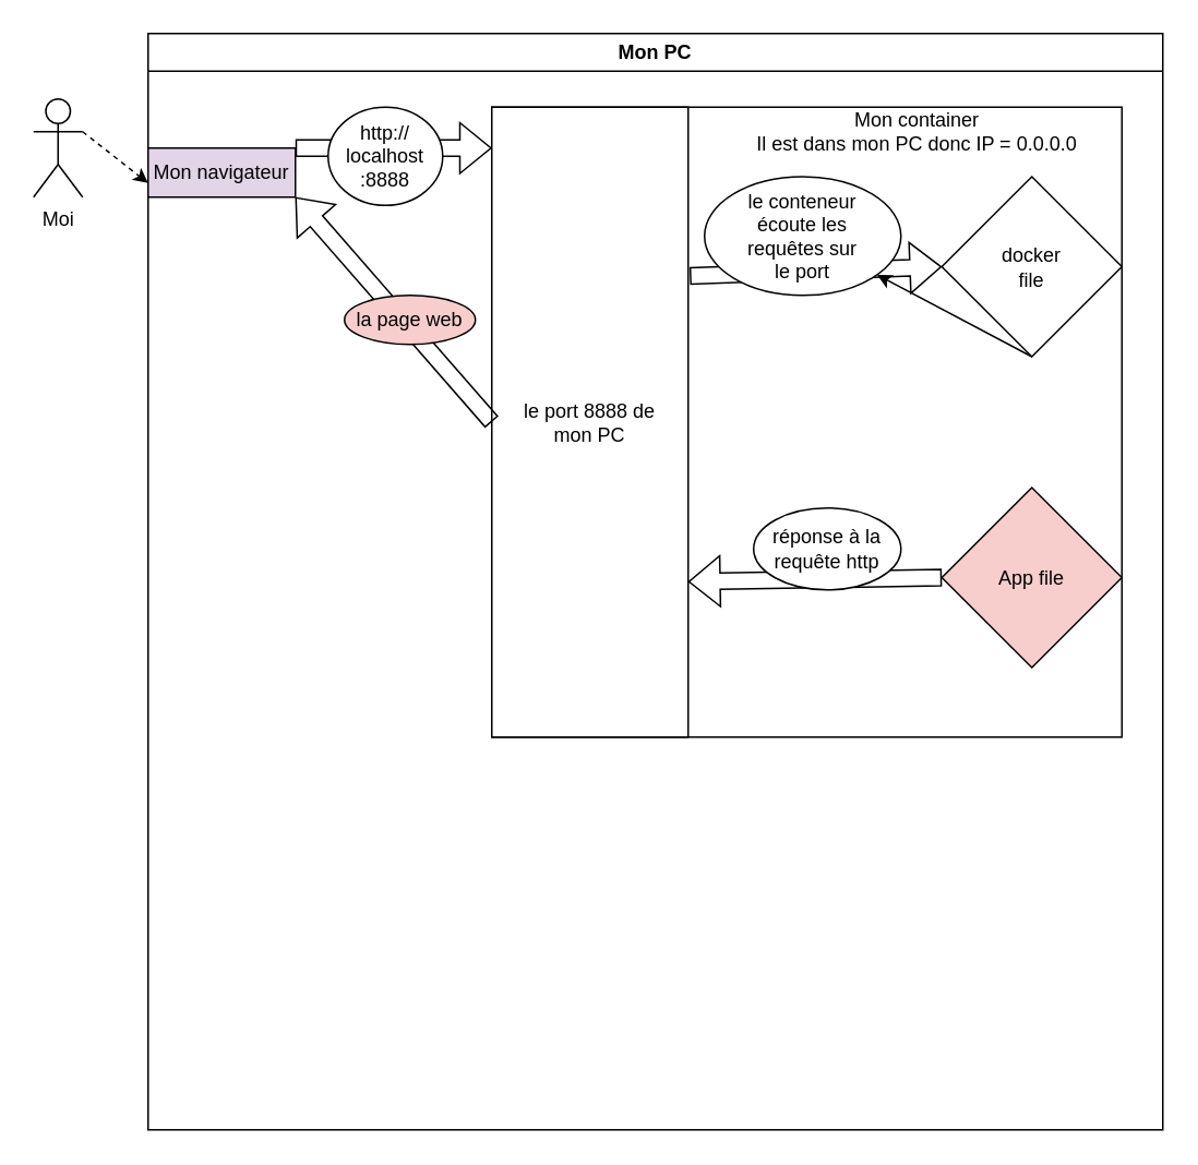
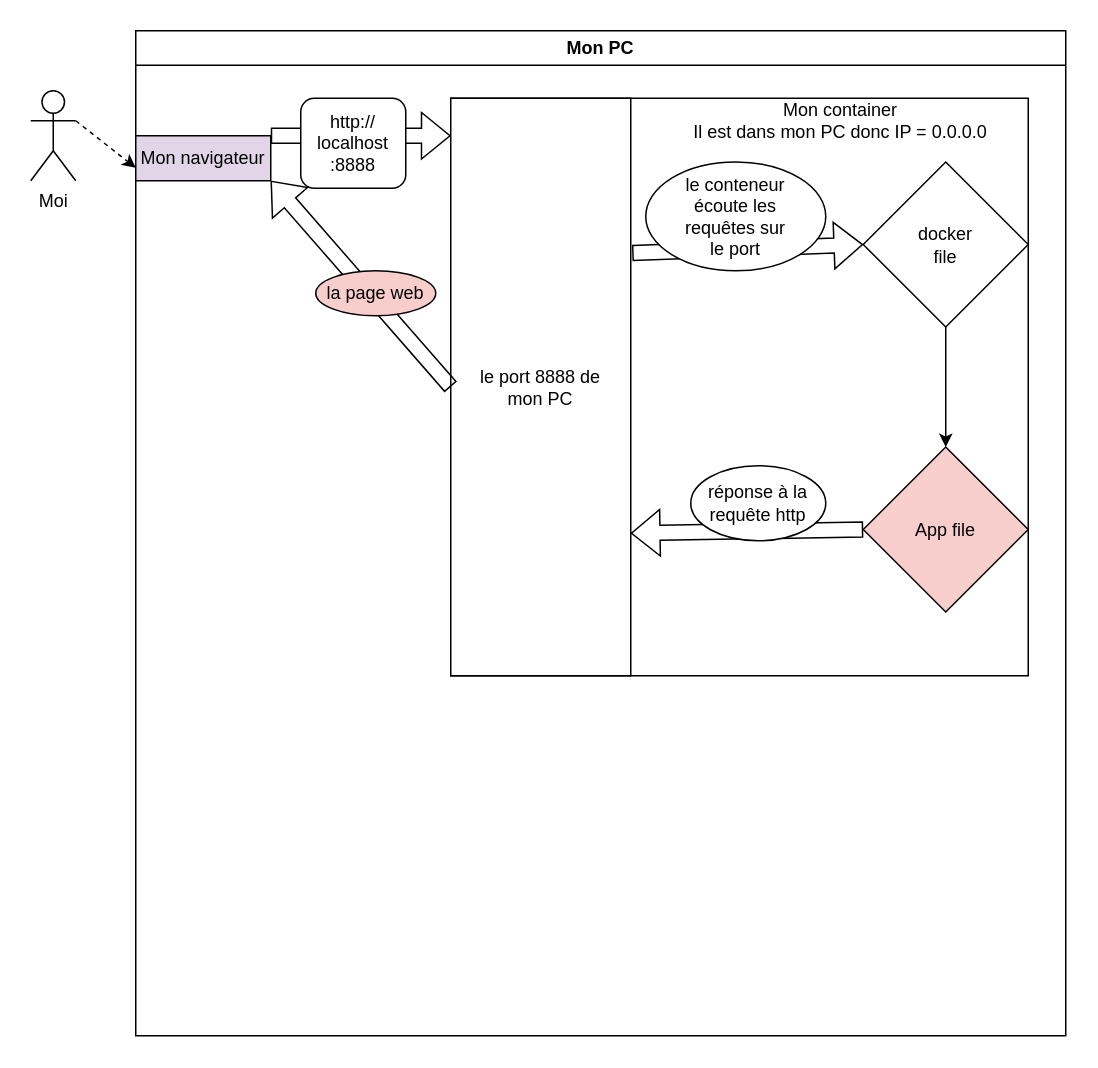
- <mxCell id="12" value="http://&lt;br&gt;localhost&lt;br&gt;:8888" style="ellipse;whiteSpace=wrap;html=1;" vertex="1" parent="4"><mxGeometry x="110" y="45" width="70" height="60" as="geometry" /></mxCell>
+ <mxCell id="12" value="http://&lt;br&gt;localhost&lt;br&gt;:8888" style="whiteSpace=wrap;html=1;rounded=1;" vertex="1" parent="4"><mxGeometry x="110" y="45" width="70" height="60" as="geometry" /></mxCell>
- <mxCell id="18" value="" style="endArrow=classic;html=1;rounded=0;exitX=0.5;exitY=1;exitDx=0;exitDy=0;" edge="1" parent="4" source="13" target="17"><mxGeometry width="50" height="50" relative="1" as="geometry"><mxPoint x="200" y="330" as="sourcePoint" /><mxPoint x="250" y="280" as="targetPoint" /></mxGeometry></mxCell>
+ <mxCell id="18" value="" style="endArrow=classic;html=1;rounded=0;exitX=0.5;exitY=1;exitDx=0;exitDy=0;entryX=0.5;entryY=0;entryDx=0;entryDy=0;" edge="1" parent="4" source="13" target="14"><mxGeometry width="50" height="50" relative="1" as="geometry"><mxPoint x="200" y="330" as="sourcePoint" /><mxPoint x="250" y="280" as="targetPoint" /></mxGeometry></mxCell>
